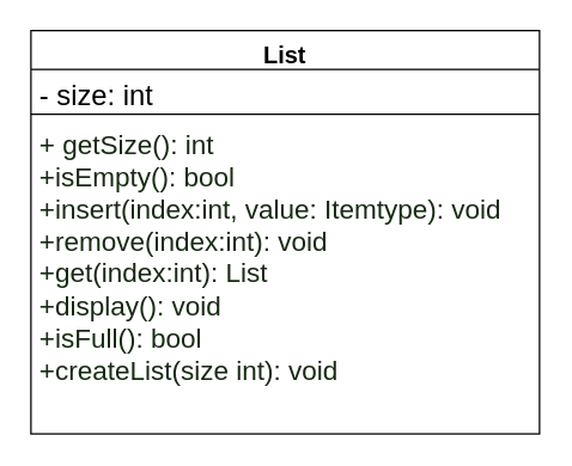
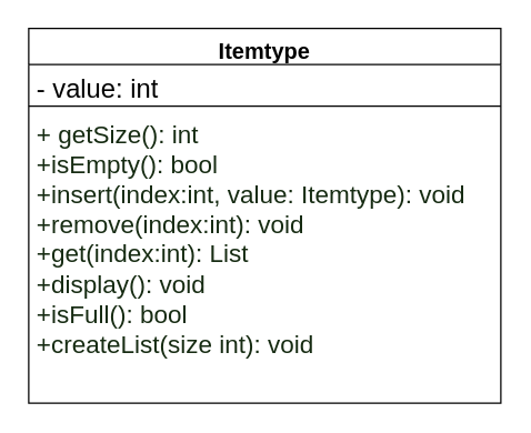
- <mxCell id="2" value="&lt;font style=&quot;font-size: 16px;&quot;&gt;List&lt;/font&gt;" style="swimlane;fontStyle=1;align=center;verticalAlign=top;childLayout=stackLayout;horizontal=1;startSize=26;horizontalStack=0;resizeParent=1;resizeParentMax=0;resizeLast=0;collapsible=1;marginBottom=0;whiteSpace=wrap;html=1;" vertex="1" parent="1"><mxGeometry x="20" y="20" width="340" height="270" as="geometry" /></mxCell>
+ <mxCell id="2" value="&lt;font style=&quot;font-size: 16px;&quot;&gt;Itemtype&lt;/font&gt;" style="swimlane;fontStyle=1;align=center;verticalAlign=top;childLayout=stackLayout;horizontal=1;startSize=26;horizontalStack=0;resizeParent=1;resizeParentMax=0;resizeLast=0;collapsible=1;marginBottom=0;whiteSpace=wrap;html=1;" vertex="1" parent="1"><mxGeometry x="20" y="20" width="340" height="270" as="geometry" /></mxCell>
- <mxCell id="3" value="&lt;font style=&quot;font-size: 19px;&quot;&gt;- size: int&lt;/font&gt;" style="text;strokeColor=none;fillColor=none;align=left;verticalAlign=top;spacingLeft=4;spacingRight=4;overflow=hidden;rotatable=0;points=[[0,0.5],[1,0.5]];portConstraint=eastwest;whiteSpace=wrap;html=1;" vertex="1" parent="2"><mxGeometry y="26" width="340" height="26" as="geometry" /></mxCell>
+ <mxCell id="3" value="&lt;font style=&quot;font-size: 19px;&quot;&gt;- value: int&lt;/font&gt;" style="text;strokeColor=none;fillColor=none;align=left;verticalAlign=top;spacingLeft=4;spacingRight=4;overflow=hidden;rotatable=0;points=[[0,0.5],[1,0.5]];portConstraint=eastwest;whiteSpace=wrap;html=1;" vertex="1" parent="2"><mxGeometry y="26" width="340" height="26" as="geometry" /></mxCell>
